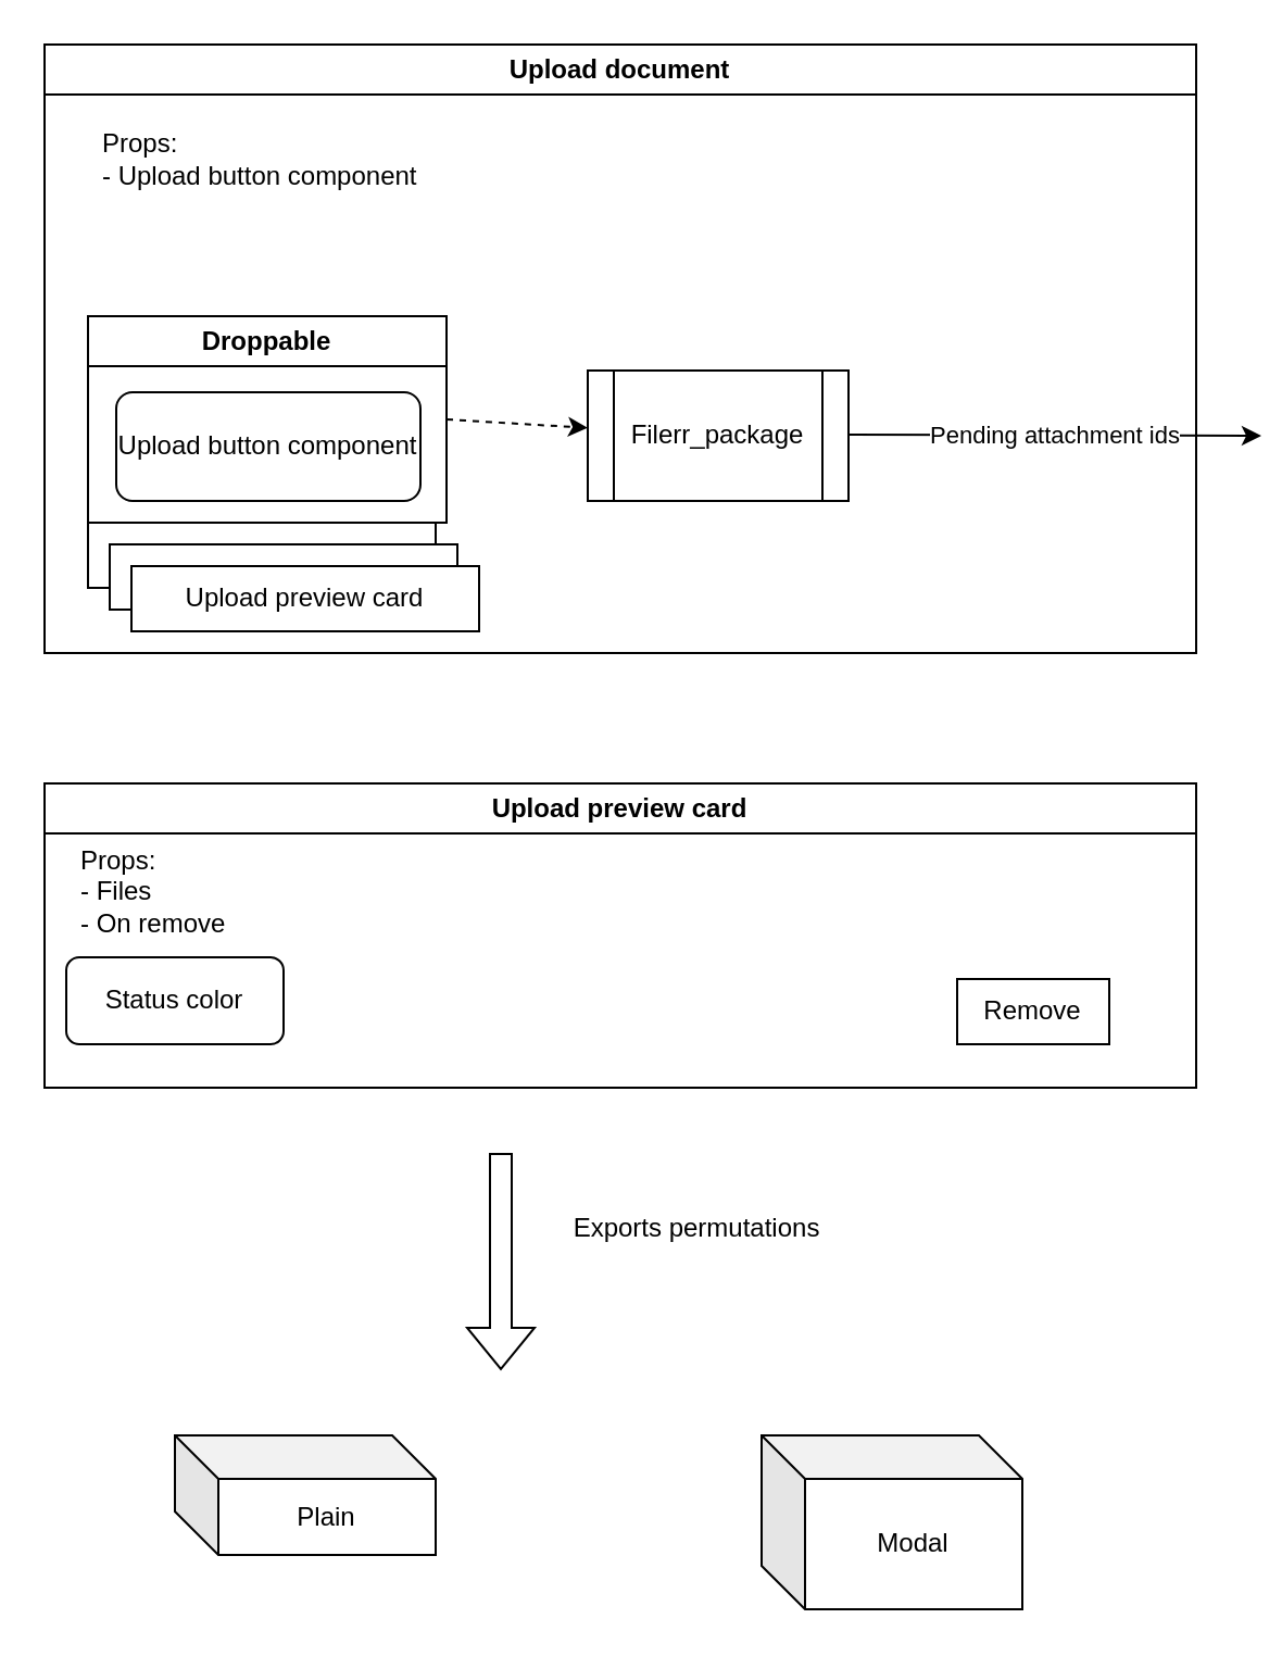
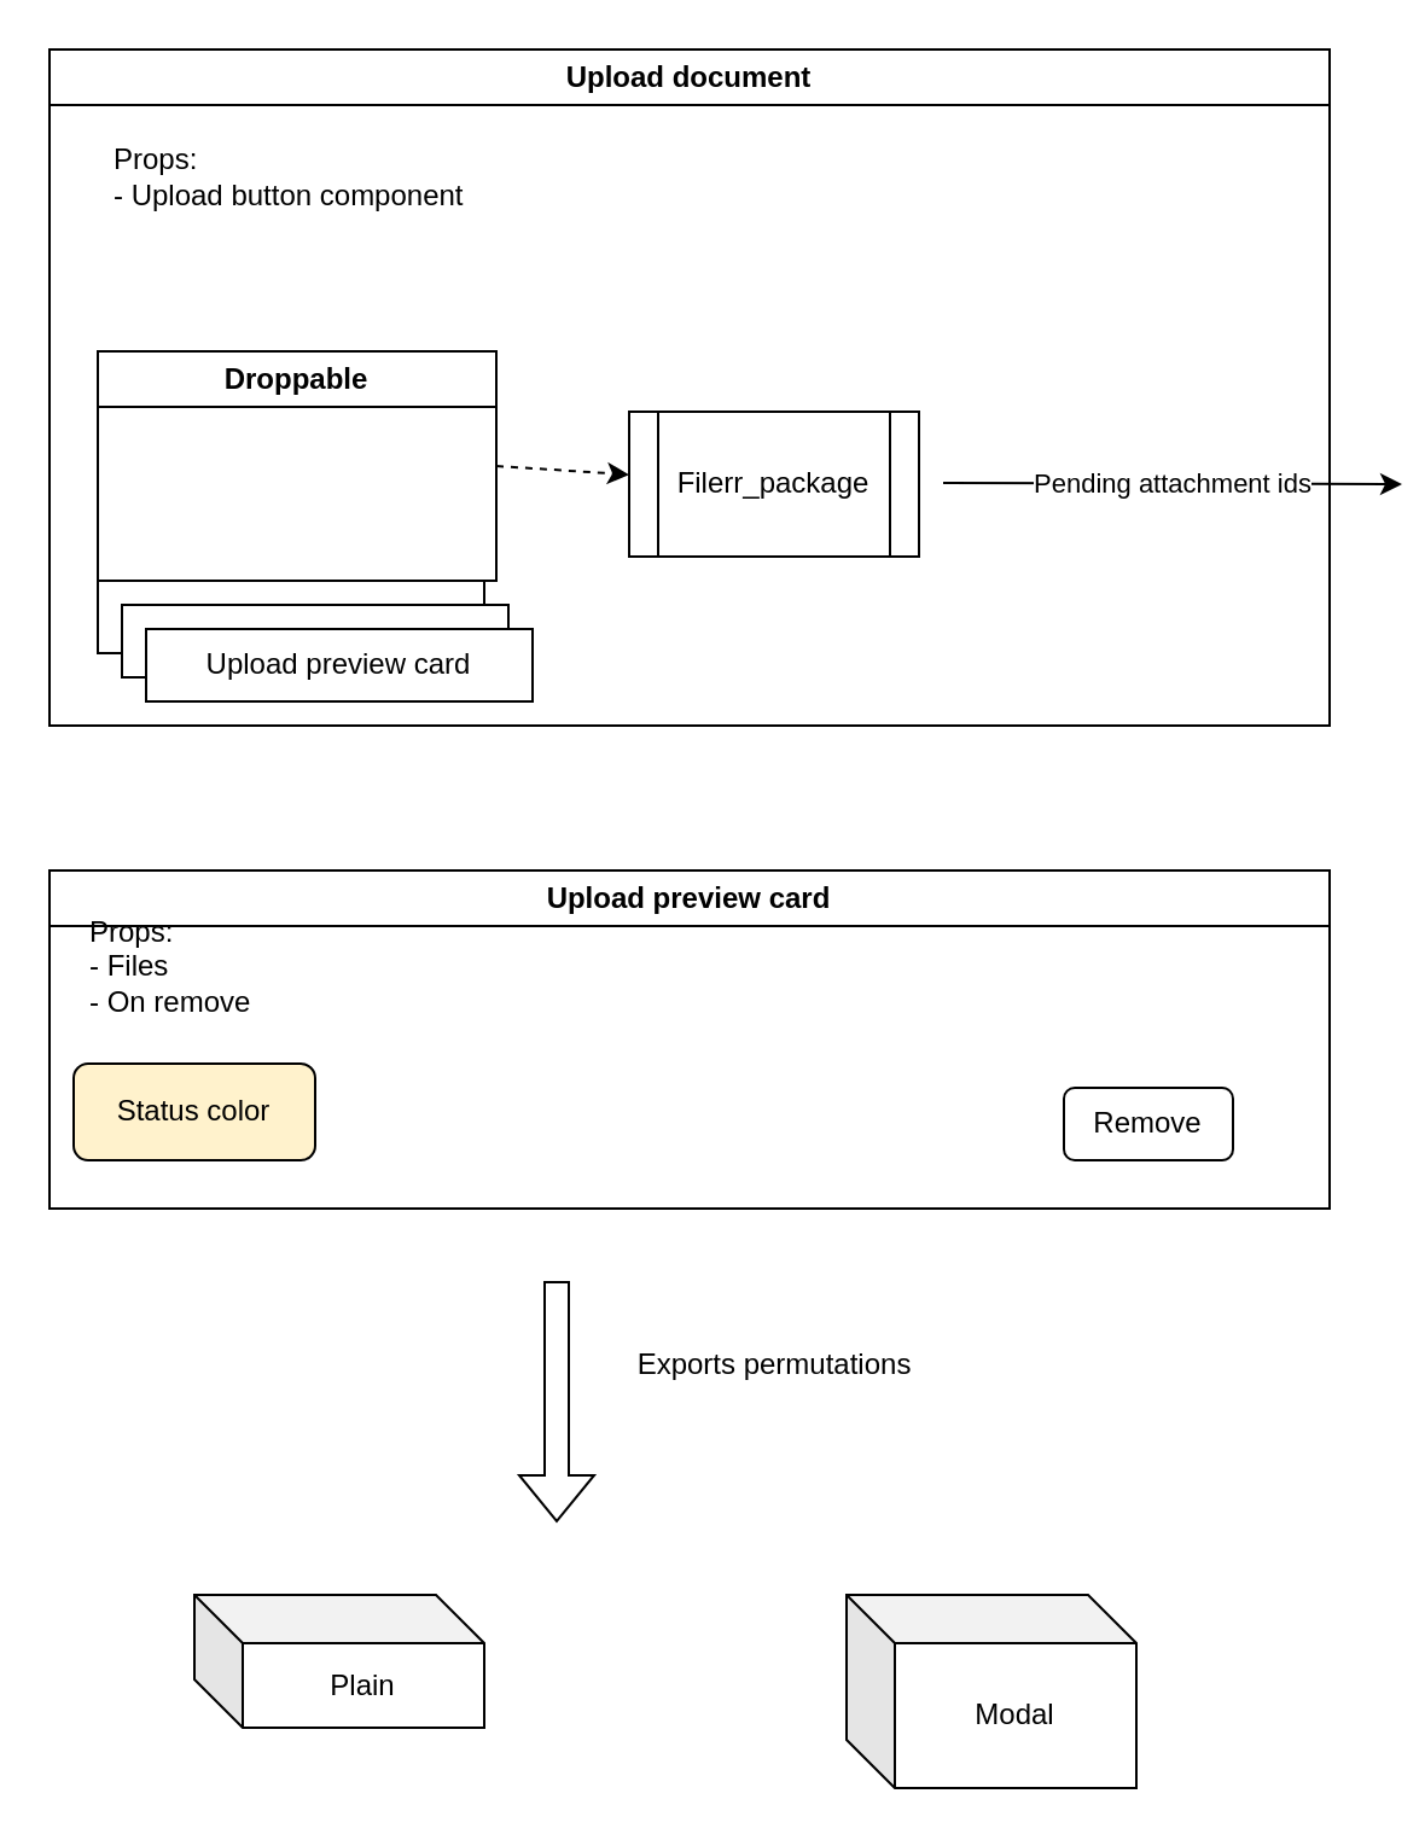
- <mxCell id="4" value="Filerr_package" style="shape=process;whiteSpace=wrap;html=1;backgroundOutline=1;" vertex="1" parent="2"><mxGeometry x="250" y="150" width="120" height="60" as="geometry" /></mxCell>
+ <mxCell id="4" value="Filerr_package" style="shape=process;whiteSpace=wrap;html=1;backgroundOutline=1;" vertex="1" parent="2"><mxGeometry x="240" y="150" width="120" height="60" as="geometry" /></mxCell>
- <mxCell id="9" value="Upload button component" style="rounded=1;whiteSpace=wrap;html=1;" vertex="1" parent="8"><mxGeometry x="13" y="35" width="140" height="50" as="geometry" /></mxCell>
- <mxCell id="14" value="Props:&lt;div&gt;- Files&lt;/div&gt;&lt;div&gt;- On remove&lt;/div&gt;" style="text;html=1;align=left;verticalAlign=middle;resizable=0;points=[];autosize=1;strokeColor=none;fillColor=none;" vertex="1" parent="11"><mxGeometry x="15" y="20" width="90" height="60" as="geometry" /></mxCell>
+ <mxCell id="14" value="Props:&lt;div&gt;- Files&lt;/div&gt;&lt;div&gt;- On remove&lt;/div&gt;" style="text;html=1;align=left;verticalAlign=middle;resizable=0;points=[];autosize=1;strokeColor=none;fillColor=none;" vertex="1" parent="11"><mxGeometry x="15" y="10" width="90" height="60" as="geometry" /></mxCell>
- <mxCell id="12" value="Status color" style="rounded=1;whiteSpace=wrap;html=1;" vertex="1" parent="11"><mxGeometry x="10" y="80" width="100" height="40" as="geometry" /></mxCell>
+ <mxCell id="12" value="Status color" style="rounded=1;whiteSpace=wrap;html=1;fillColor=#fff2cc;" vertex="1" parent="11"><mxGeometry x="10" y="80" width="100" height="40" as="geometry" /></mxCell>
- <mxCell id="13" value="Remove" style="whiteSpace=wrap;html=1;rounded=0;" vertex="1" parent="11"><mxGeometry x="420" y="90" width="70" height="30" as="geometry" /></mxCell>
+ <mxCell id="13" value="Remove" style="rounded=1;whiteSpace=wrap;html=1;" vertex="1" parent="11"><mxGeometry x="420" y="90" width="70" height="30" as="geometry" /></mxCell>
